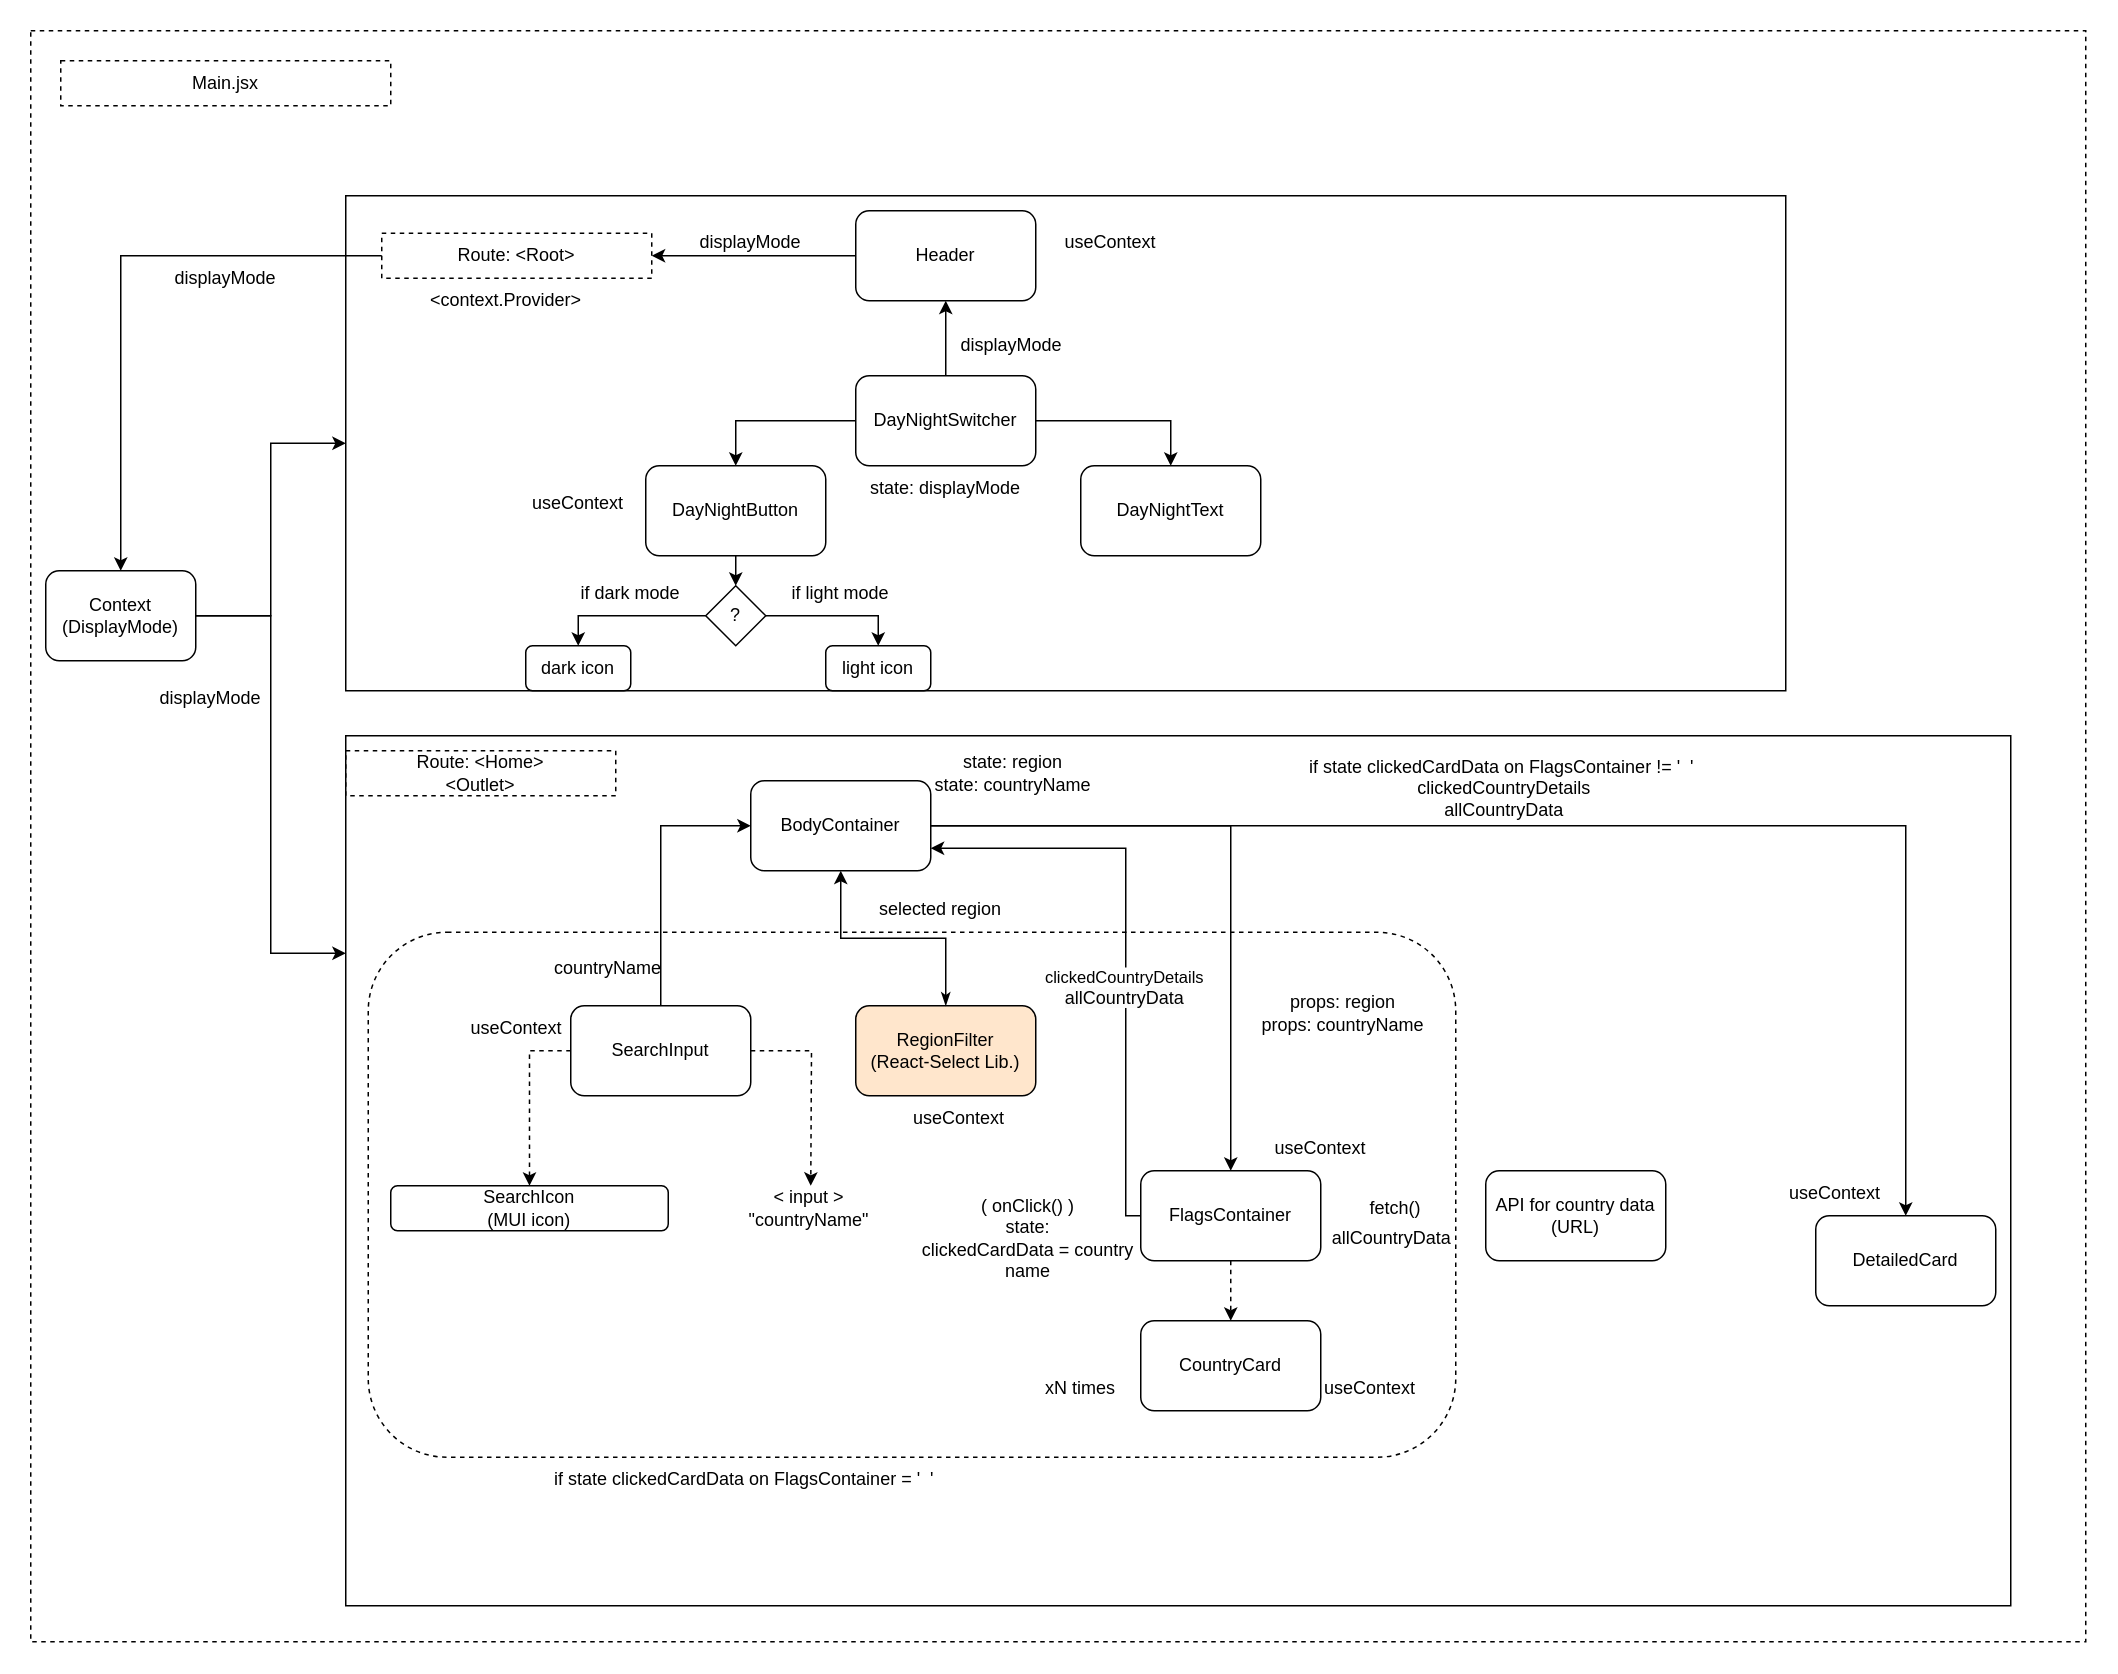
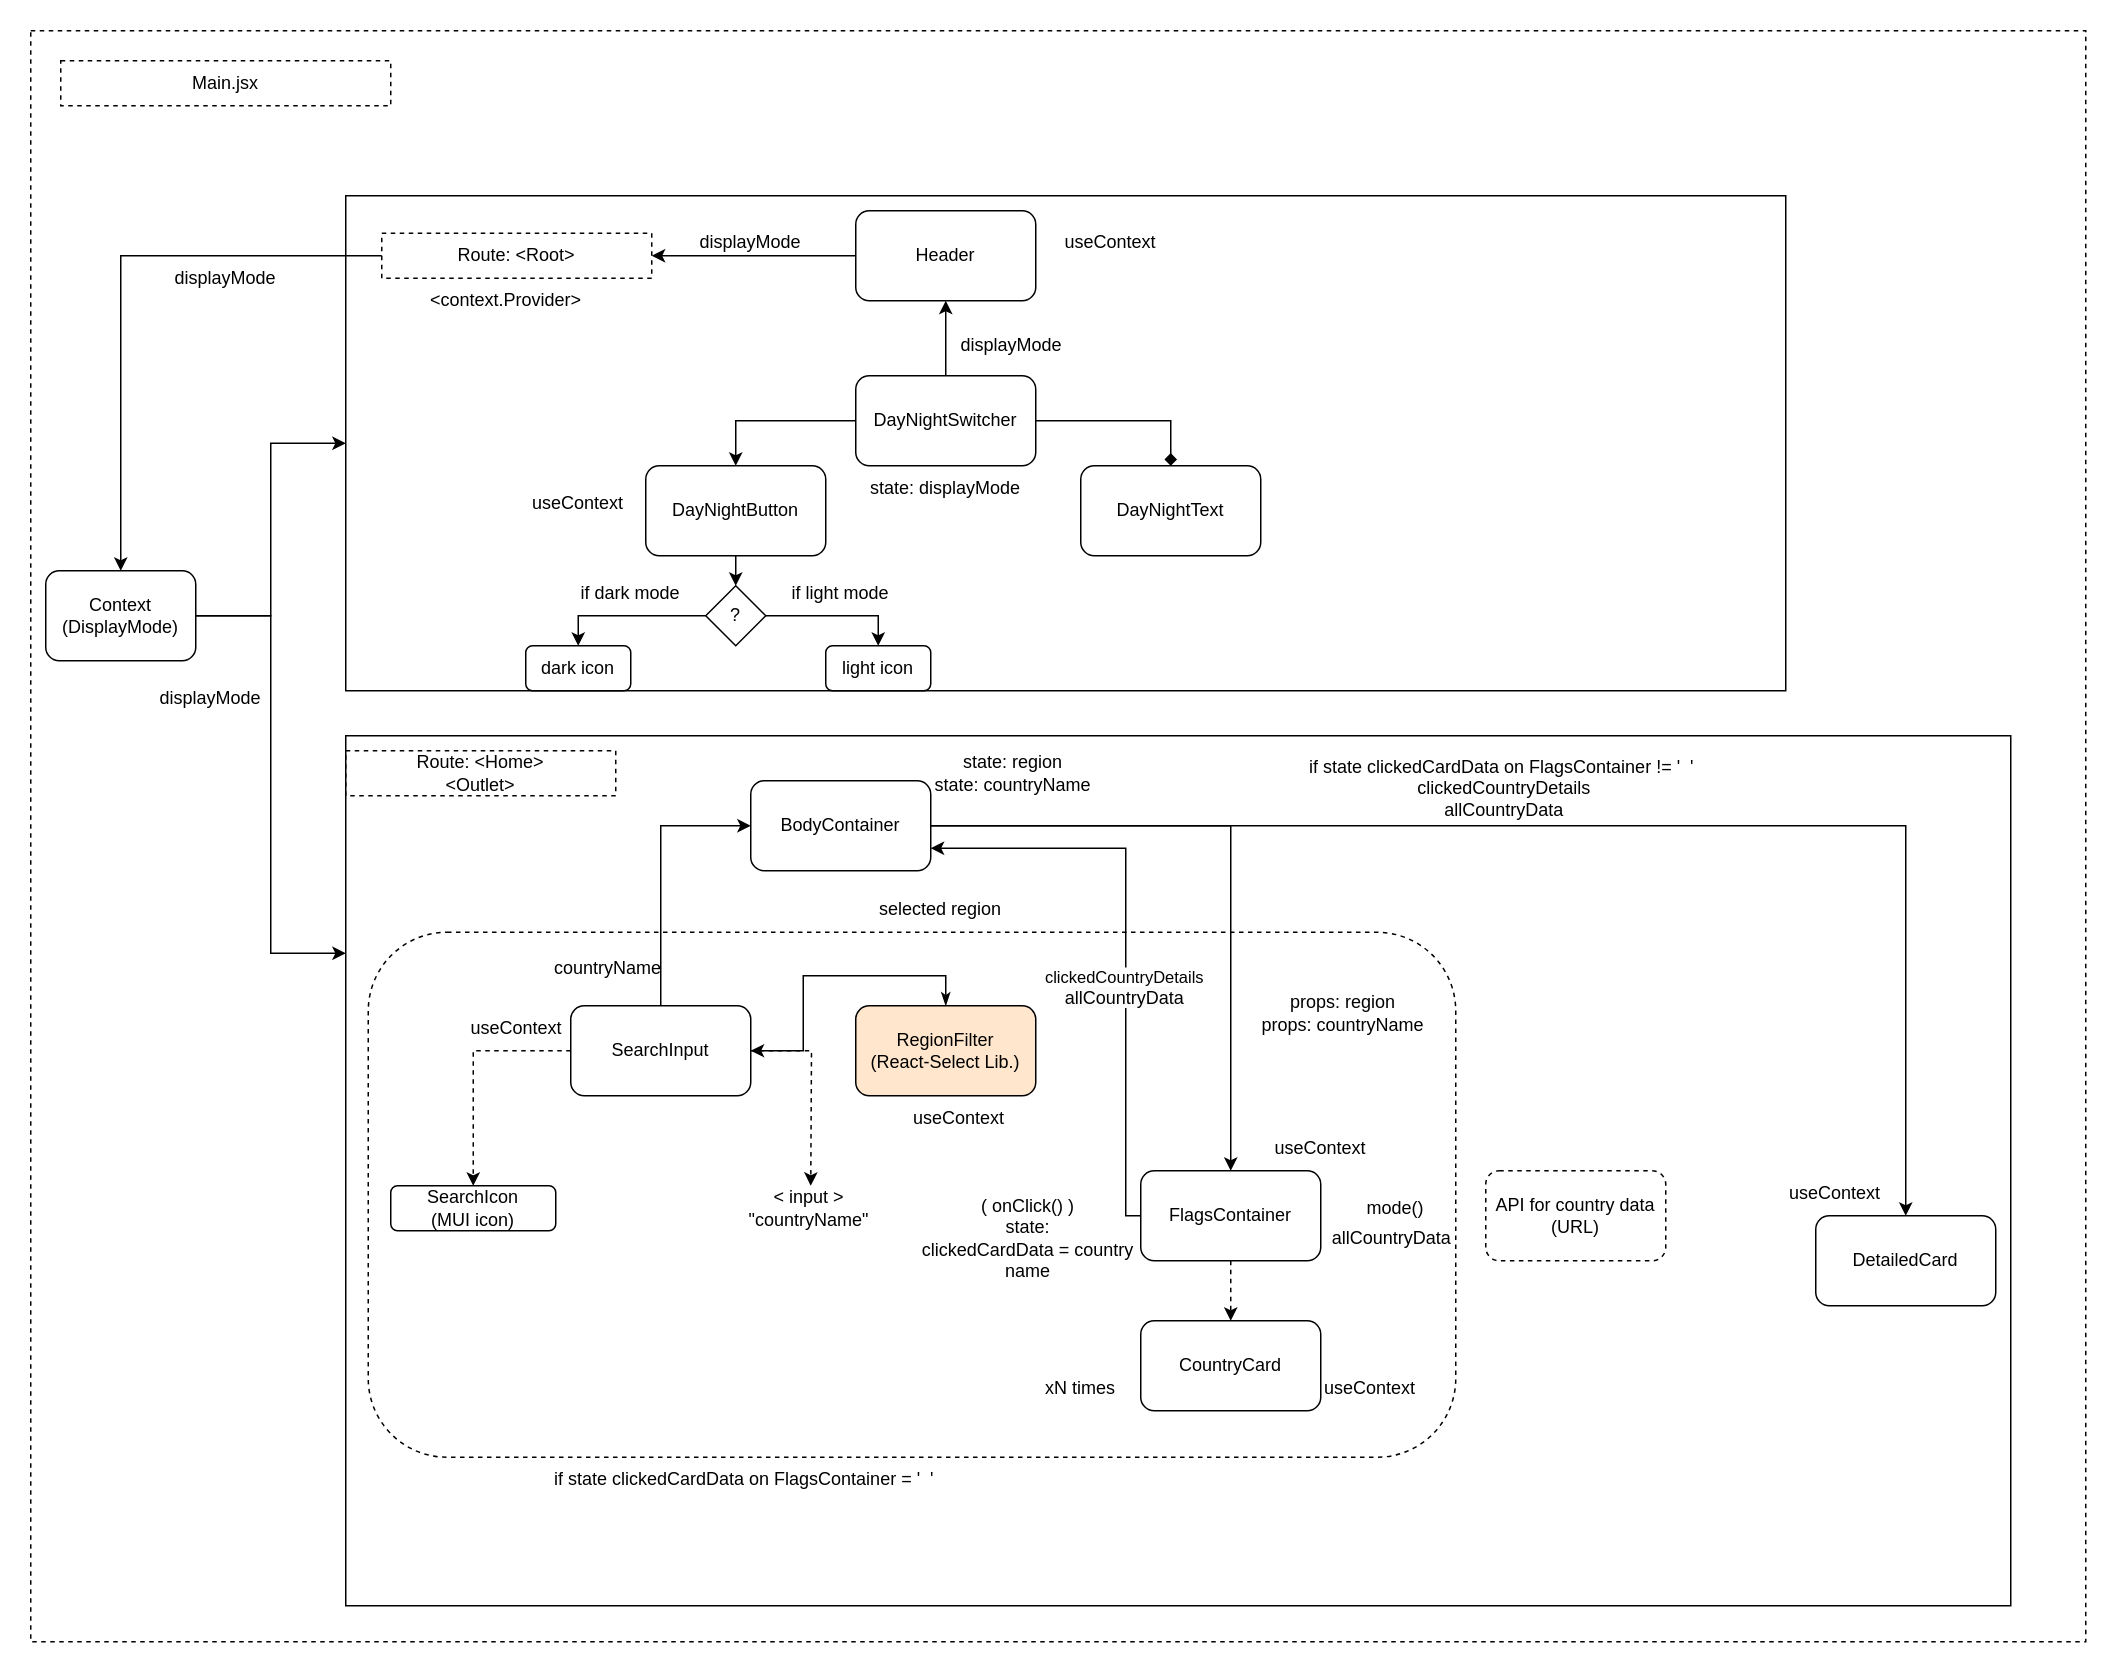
- <mxCell id="11" style="edgeStyle=orthogonalEdgeStyle;rounded=0;orthogonalLoop=1;jettySize=auto;html=1;exitX=1;exitY=0.5;exitDx=0;exitDy=0;entryX=0.5;entryY=0;entryDx=0;entryDy=0;" parent="1" source="13" target="16" edge="1"><mxGeometry relative="1" as="geometry" /></mxCell>
+ <mxCell id="11" style="edgeStyle=orthogonalEdgeStyle;rounded=0;orthogonalLoop=1;jettySize=auto;html=1;exitX=1;exitY=0.5;exitDx=0;exitDy=0;entryX=0.5;entryY=0;entryDx=0;entryDy=0;endArrow=diamond;" parent="1" source="13" target="16" edge="1"><mxGeometry relative="1" as="geometry" /></mxCell>
- <mxCell id="62" style="edgeStyle=orthogonalEdgeStyle;rounded=0;orthogonalLoop=1;jettySize=auto;html=1;exitX=0.5;exitY=0;exitDx=0;exitDy=0;entryX=0.5;entryY=1;entryDx=0;entryDy=0;startArrow=classicThin;startFill=1;" parent="1" source="45" target="6" edge="1"><mxGeometry relative="1" as="geometry" /></mxCell>
+ <mxCell id="62" style="edgeStyle=orthogonalEdgeStyle;rounded=0;orthogonalLoop=1;jettySize=auto;html=1;exitX=0.5;exitY=0;exitDx=0;exitDy=0;startArrow=classicThin;startFill=1;" parent="1" source="45" target="44" edge="1"><mxGeometry relative="1" as="geometry" /></mxCell>
- <mxCell id="50" value="SearchIcon&lt;br&gt;(MUI icon)" style="rounded=1;whiteSpace=wrap;html=1;" parent="1" vertex="1"><mxGeometry x="260" y="790" width="185" height="30" as="geometry" /></mxCell>
+ <mxCell id="50" value="SearchIcon&lt;br&gt;(MUI icon)" style="rounded=1;whiteSpace=wrap;html=1;" parent="1" vertex="1"><mxGeometry x="260" y="790" width="110" height="30" as="geometry" /></mxCell>
- <mxCell id="68" value="fetch()" style="text;html=1;strokeColor=none;fillColor=none;align=center;verticalAlign=middle;whiteSpace=wrap;rounded=0;" parent="1" vertex="1"><mxGeometry x="870" y="790" width="120" height="30" as="geometry" /></mxCell>
+ <mxCell id="68" value="mode()" style="text;html=1;strokeColor=none;fillColor=none;align=center;verticalAlign=middle;whiteSpace=wrap;rounded=0;" parent="1" vertex="1"><mxGeometry x="870" y="790" width="120" height="30" as="geometry" /></mxCell>
- <mxCell id="67" value="API for country data&lt;br&gt;(URL)" style="rounded=1;whiteSpace=wrap;html=1;dashed=0;strokeColor=default;" parent="1" vertex="1"><mxGeometry x="990" y="780" width="120" height="60" as="geometry" /></mxCell>
+ <mxCell id="67" value="API for country data&lt;br&gt;(URL)" style="rounded=1;whiteSpace=wrap;html=1;dashed=1;strokeColor=default;" parent="1" vertex="1"><mxGeometry x="990" y="780" width="120" height="60" as="geometry" /></mxCell>
